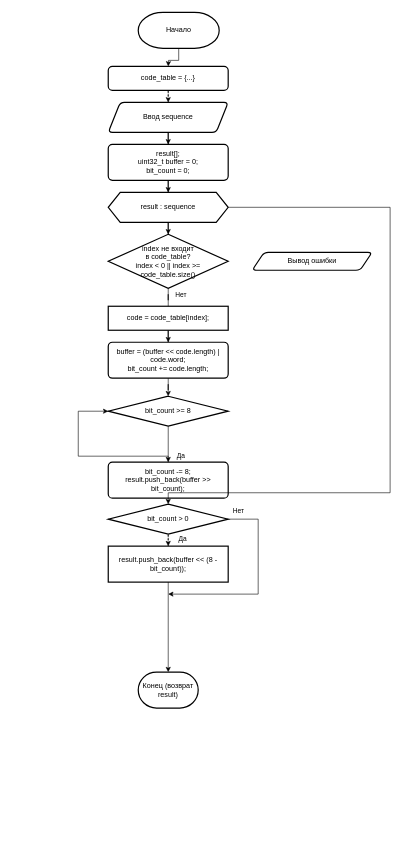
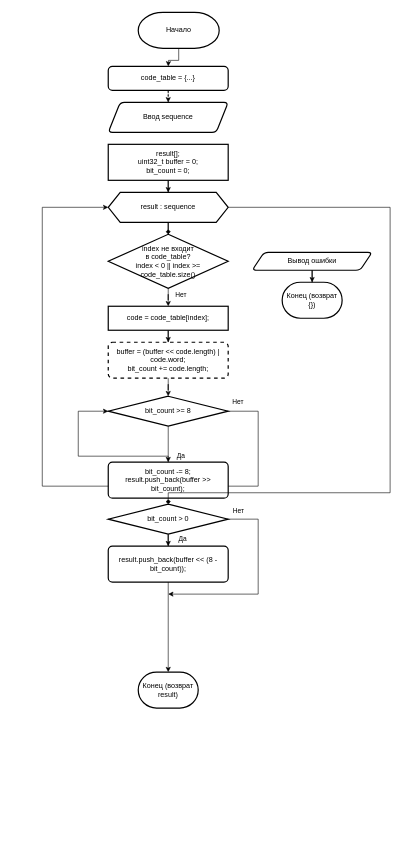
- <mxCell id="10" style="edgeStyle=orthogonalEdgeStyle;rounded=0;orthogonalLoop=1;jettySize=auto;html=1;entryX=0.5;entryY=0;entryDx=0;entryDy=0;" edge="1" parent="1" source="11" target="13"><mxGeometry relative="1" as="geometry" /></mxCell>
- <mxCell id="13" value="result[];&lt;div&gt;&lt;div&gt;uint32_t buffer = 0;&lt;/div&gt;&lt;div&gt;&lt;span style=&quot;background-color: initial;&quot;&gt;bit_count = 0;&lt;/span&gt;&lt;/div&gt;&lt;/div&gt;" style="rounded=1;whiteSpace=wrap;html=1;absoluteArcSize=1;arcSize=14;strokeWidth=2;strokeColor=default;align=center;verticalAlign=middle;fillColor=default;" vertex="1" parent="1"><mxGeometry x="180" y="240" width="200" height="60" as="geometry" /></mxCell>
+ <mxCell id="13" value="result[];&lt;div&gt;&lt;div&gt;uint32_t buffer = 0;&lt;/div&gt;&lt;div&gt;&lt;span style=&quot;background-color: initial;&quot;&gt;bit_count = 0;&lt;/span&gt;&lt;/div&gt;&lt;/div&gt;" style="whiteSpace=wrap;html=1;absoluteArcSize=1;arcSize=14;strokeWidth=2;strokeColor=default;align=center;verticalAlign=middle;fillColor=default;rounded=0;" vertex="1" parent="1"><mxGeometry x="180" y="240" width="200" height="60" as="geometry" /></mxCell>
- <mxCell id="36" style="edgeStyle=orthogonalEdgeStyle;rounded=0;orthogonalLoop=1;jettySize=auto;html=1;entryX=0.5;entryY=0;entryDx=0;entryDy=0;entryPerimeter=0;" edge="1" parent="1" source="14" target="17"><mxGeometry relative="1" as="geometry" /></mxCell>
+ <mxCell id="36" style="edgeStyle=orthogonalEdgeStyle;rounded=0;orthogonalLoop=1;jettySize=auto;html=1;entryX=0.5;entryY=0;entryDx=0;entryDy=0;entryPerimeter=0;endArrow=diamond;" edge="1" parent="1" source="14" target="17"><mxGeometry relative="1" as="geometry" /></mxCell>
+ <mxCell id="37" style="edgeStyle=orthogonalEdgeStyle;rounded=0;orthogonalLoop=1;jettySize=auto;html=1;entryX=0.5;entryY=0;entryDx=0;entryDy=0;entryPerimeter=0;" edge="1" parent="1" source="19" target="18"><mxGeometry relative="1" as="geometry" /></mxCell>
+ <mxCell id="18" value="Конец (возврат {}&lt;span style=&quot;background-color: initial;&quot;&gt;)&lt;/span&gt;" style="strokeWidth=2;html=1;shape=mxgraph.flowchart.terminator;whiteSpace=wrap;" vertex="1" parent="1"><mxGeometry x="470" y="470" width="100" height="60" as="geometry" /></mxCell>
- <mxCell id="15" style="edgeStyle=orthogonalEdgeStyle;rounded=0;orthogonalLoop=1;jettySize=auto;html=1;entryX=0.5;entryY=0;entryDx=0;entryDy=0;endArrow=none;" edge="1" parent="1" source="17" target="21"><mxGeometry relative="1" as="geometry" /></mxCell>
+ <mxCell id="15" style="edgeStyle=orthogonalEdgeStyle;rounded=0;orthogonalLoop=1;jettySize=auto;html=1;entryX=0.5;entryY=0;entryDx=0;entryDy=0;" edge="1" parent="1" source="17" target="21"><mxGeometry relative="1" as="geometry" /></mxCell>
- <mxCell id="22" value="buffer = (buffer &amp;lt;&amp;lt; code.length) | code.word;&lt;div&gt;bit_count += code.length;&lt;/div&gt;" style="rounded=1;whiteSpace=wrap;html=1;absoluteArcSize=1;arcSize=14;strokeWidth=2;strokeColor=default;align=center;verticalAlign=middle;fillColor=default;" vertex="1" parent="1"><mxGeometry x="180" y="570" width="200" height="60" as="geometry" /></mxCell>
+ <mxCell id="22" value="buffer = (buffer &amp;lt;&amp;lt; code.length) | code.word;&lt;div&gt;bit_count += code.length;&lt;/div&gt;" style="rounded=1;whiteSpace=wrap;html=1;absoluteArcSize=1;arcSize=14;strokeWidth=2;strokeColor=default;align=center;verticalAlign=middle;fillColor=default;dashed=1;" vertex="1" parent="1"><mxGeometry x="180" y="570" width="200" height="60" as="geometry" /></mxCell>
+ <mxCell id="25" style="edgeStyle=orthogonalEdgeStyle;rounded=0;orthogonalLoop=1;jettySize=auto;html=1;entryX=0;entryY=0.5;entryDx=0;entryDy=0;" edge="1" parent="1" source="27" target="14"><mxGeometry relative="1" as="geometry"><Array as="points"><mxPoint x="430" y="685" /><mxPoint x="430" y="810" /><mxPoint x="70" y="810" /><mxPoint x="70" y="345" /></Array></mxGeometry></mxCell>
+ <mxCell id="26" value="Нет" style="edgeLabel;html=1;align=center;verticalAlign=middle;resizable=0;points=[];" vertex="1" connectable="0" parent="25"><mxGeometry x="-0.962" y="2" relative="1" as="geometry"><mxPoint x="-6" y="-15" as="offset" /></mxGeometry></mxCell>
- <mxCell id="40" style="edgeStyle=orthogonalEdgeStyle;rounded=0;orthogonalLoop=1;jettySize=auto;html=1;entryX=0.5;entryY=0;entryDx=0;entryDy=0;entryPerimeter=0;" edge="1" parent="1" source="14" target="33"><mxGeometry relative="1" as="geometry"><Array as="points"><mxPoint x="650" y="345" /><mxPoint x="650" y="821" /><mxPoint x="280" y="821" /></Array></mxGeometry></mxCell>
+ <mxCell id="40" style="edgeStyle=orthogonalEdgeStyle;rounded=0;orthogonalLoop=1;jettySize=auto;html=1;entryX=0.5;entryY=0;entryDx=0;entryDy=0;entryPerimeter=0;endArrow=diamond;" edge="1" parent="1" source="14" target="33"><mxGeometry relative="1" as="geometry"><Array as="points"><mxPoint x="650" y="345" /><mxPoint x="650" y="821" /><mxPoint x="280" y="821" /></Array></mxGeometry></mxCell>
- <mxCell id="29" style="edgeStyle=orthogonalEdgeStyle;rounded=0;orthogonalLoop=1;jettySize=auto;html=1;entryX=0.5;entryY=0;entryDx=0;entryDy=0;dashed=1;" edge="1" parent="1" source="33" target="34"><mxGeometry relative="1" as="geometry" /></mxCell>
+ <mxCell id="29" style="edgeStyle=orthogonalEdgeStyle;rounded=0;orthogonalLoop=1;jettySize=auto;html=1;entryX=0.5;entryY=0;entryDx=0;entryDy=0;" edge="1" parent="1" source="33" target="34"><mxGeometry relative="1" as="geometry" /></mxCell>
- <mxCell id="34" value="result.push_back(buffer &lt;&lt; (8 - bit_count));" style="whiteSpace=wrap;html=1;absoluteArcSize=1;arcSize=14;strokeWidth=2;strokeColor=default;align=center;verticalAlign=middle;fillColor=default;rounded=0;" vertex="1" parent="1"><mxGeometry x="180" y="910" width="200" height="60" as="geometry" /></mxCell>
+ <mxCell id="34" value="result.push_back(buffer &lt;&lt; (8 - bit_count));" style="rounded=1;whiteSpace=wrap;html=1;absoluteArcSize=1;arcSize=14;strokeWidth=2;strokeColor=default;align=center;verticalAlign=middle;fillColor=default;" vertex="1" parent="1"><mxGeometry x="180" y="910" width="200" height="60" as="geometry" /></mxCell>
